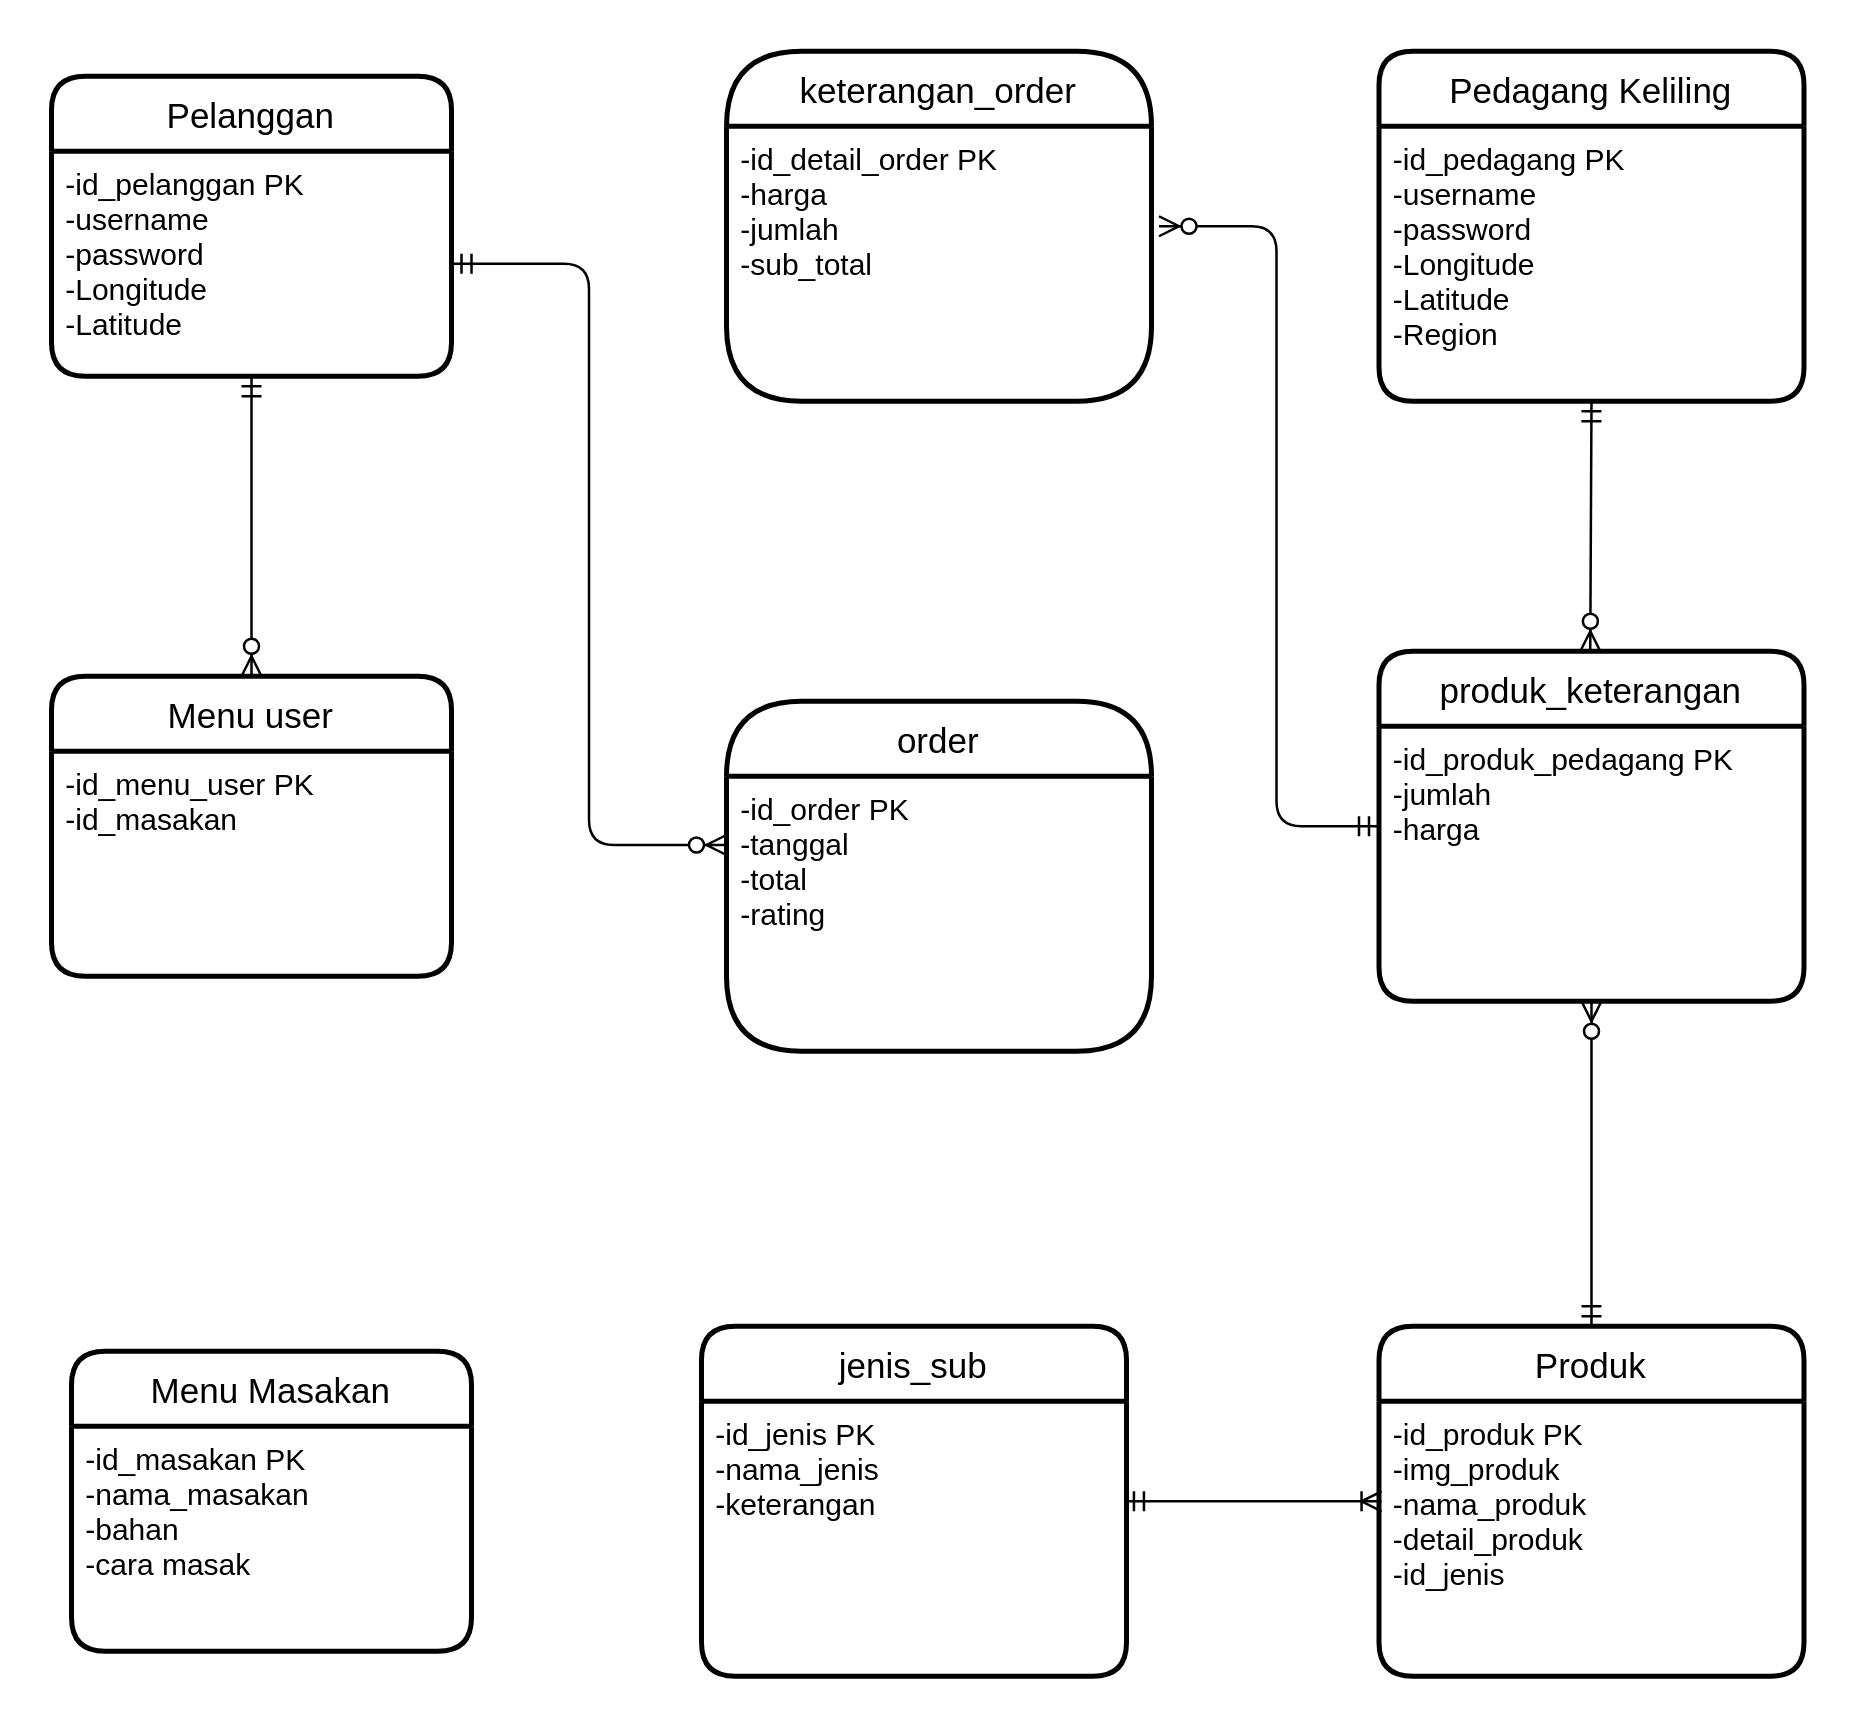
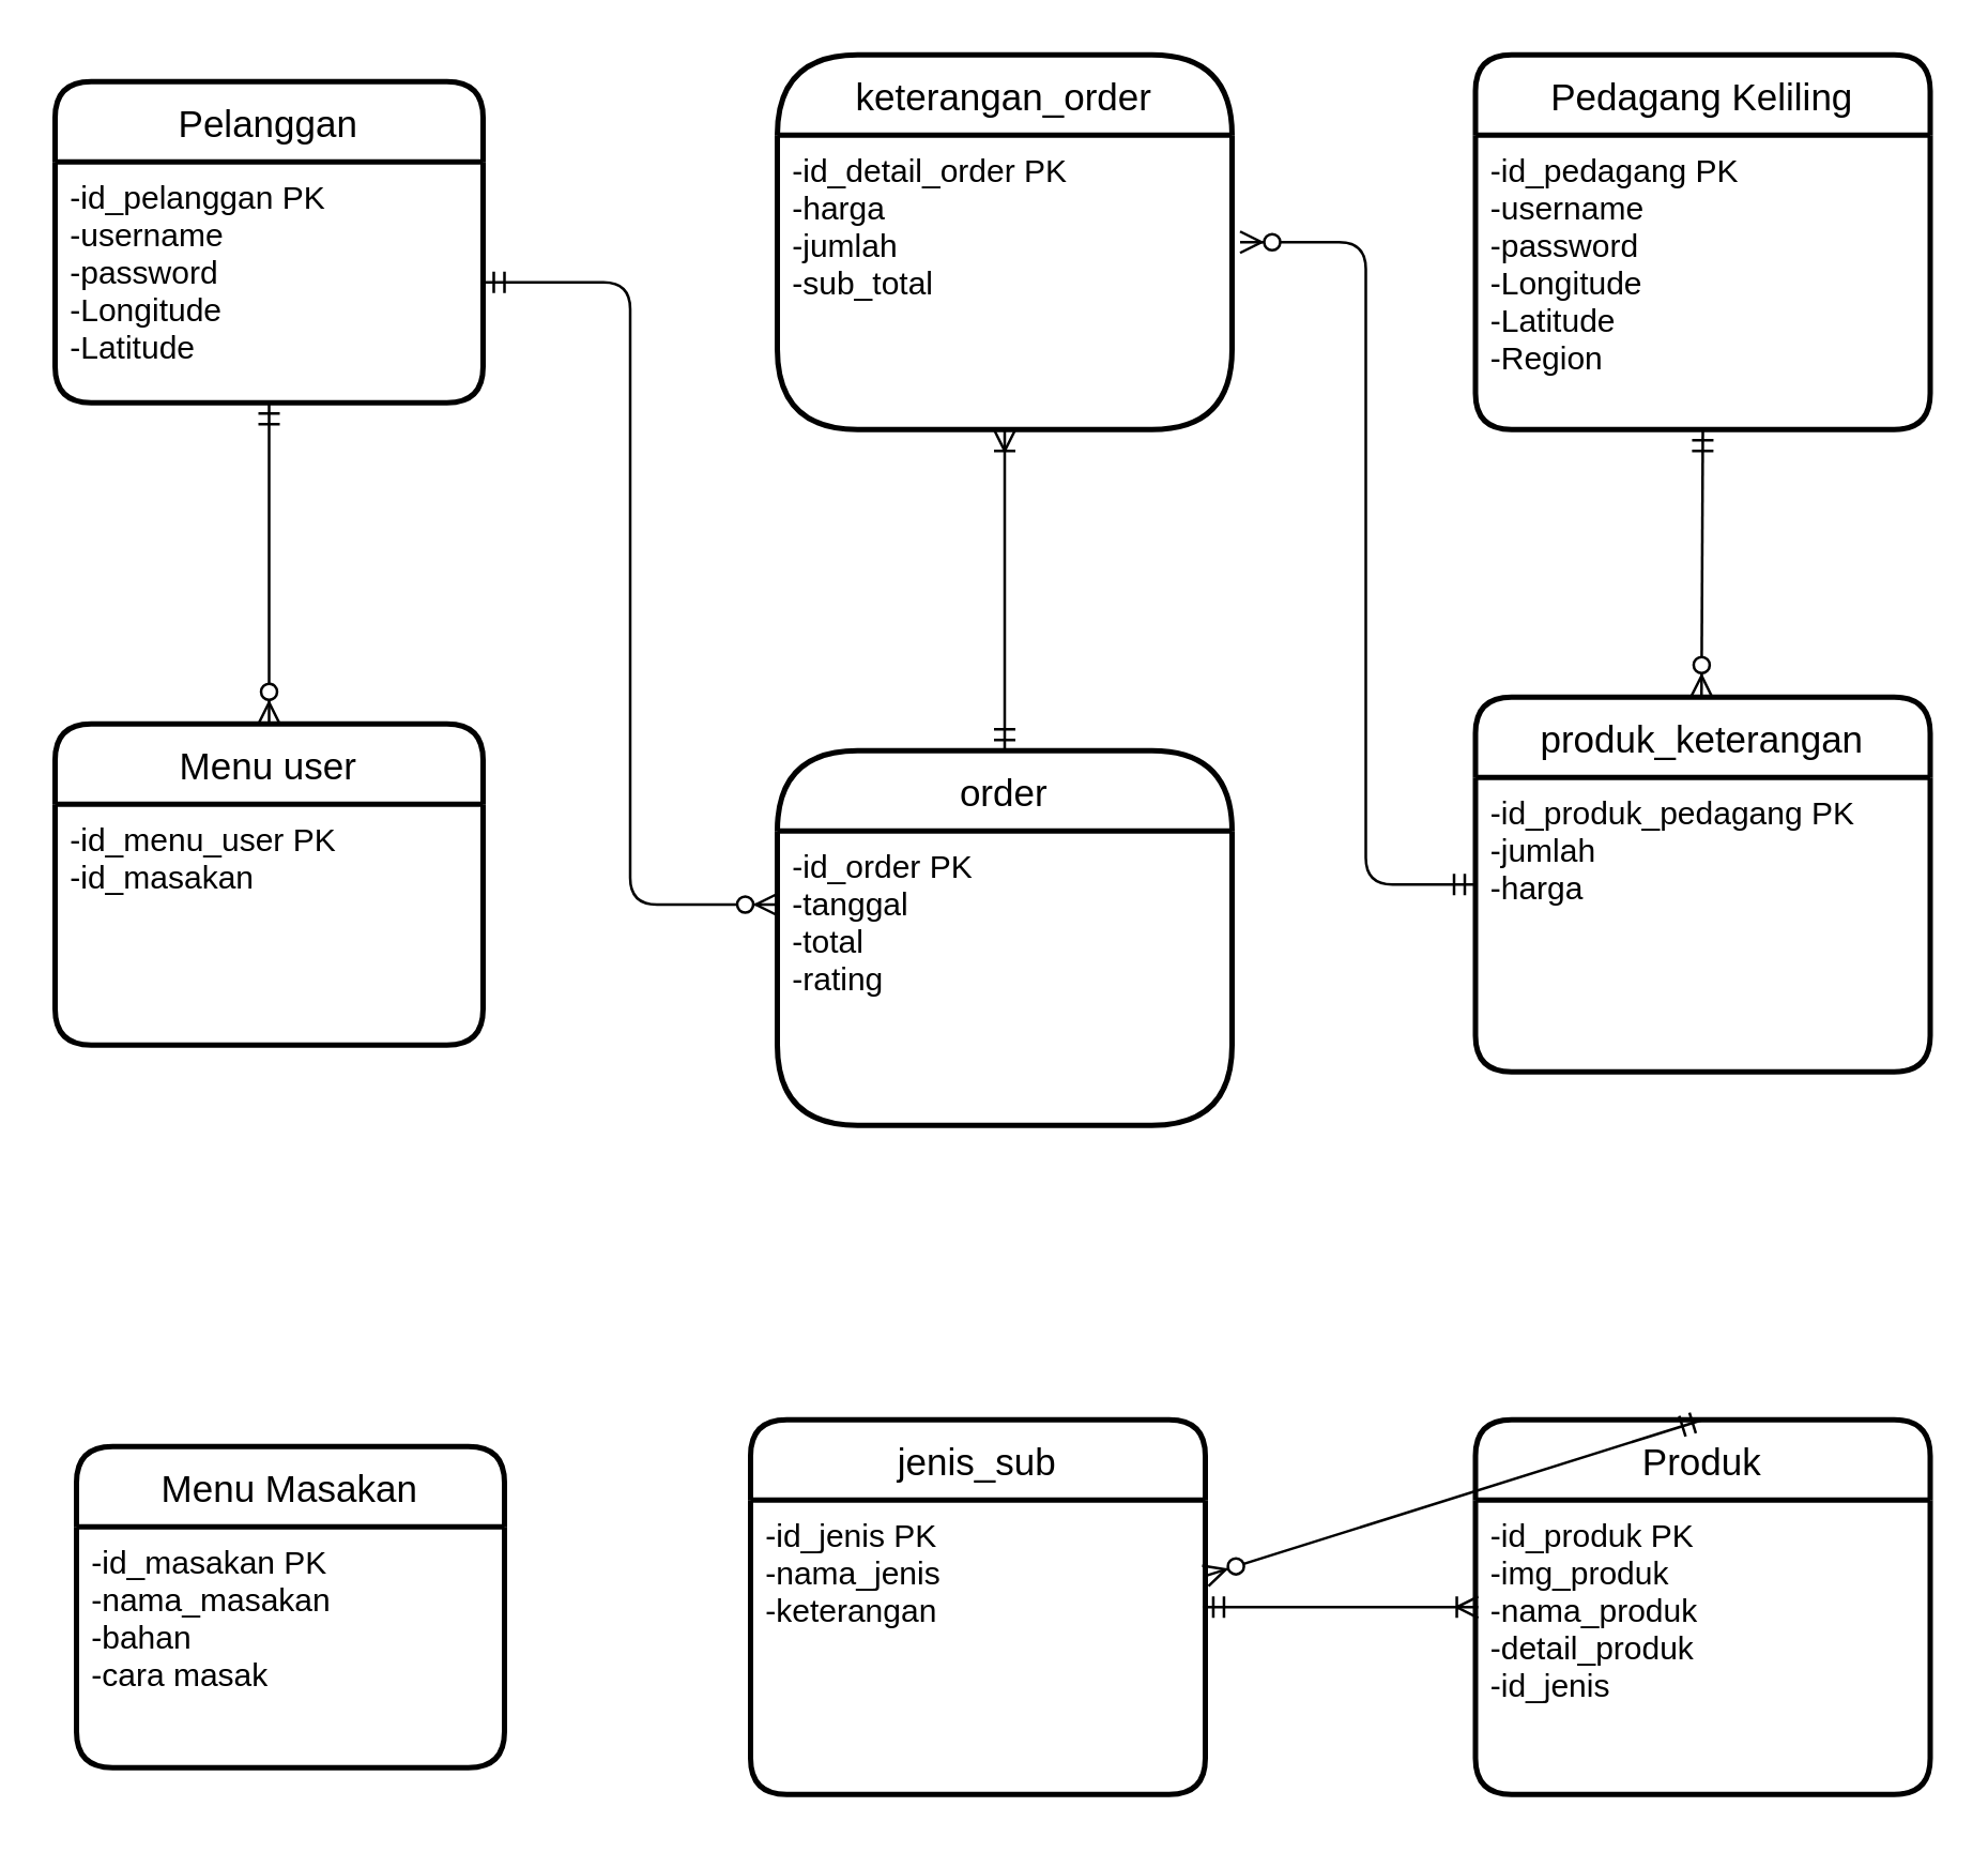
+ <mxCell id="24" value="" style="fontSize=12;html=1;endArrow=ERoneToMany;startArrow=ERmandOne;exitX=0.5;exitY=0;exitDx=0;exitDy=0;" parent="1" source="9" target="13" edge="1"><mxGeometry width="100" height="100" relative="1" as="geometry"><mxPoint x="384.5" y="390" as="sourcePoint" /><mxPoint x="375" y="160" as="targetPoint" /></mxGeometry></mxCell>
- <mxCell id="22" value="" style="fontSize=12;html=1;endArrow=ERzeroToMany;startArrow=ERmandOne;entryX=0.5;entryY=1;entryDx=0;entryDy=0;exitX=0.5;exitY=0;exitDx=0;exitDy=0;endFill=1;" parent="1" source="20" target="7" edge="1"><mxGeometry width="100" height="100" relative="1" as="geometry"><mxPoint x="625" y="537" as="sourcePoint" /><mxPoint x="686" y="405" as="targetPoint" /></mxGeometry></mxCell>
+ <mxCell id="22" value="" style="fontSize=12;html=1;endArrow=ERzeroToMany;startArrow=ERmandOne;exitX=0.5;exitY=0;exitDx=0;exitDy=0;endFill=1;" parent="1" source="20" target="28" edge="1"><mxGeometry width="100" height="100" relative="1" as="geometry"><mxPoint x="625" y="537" as="sourcePoint" /><mxPoint x="686" y="405" as="targetPoint" /></mxGeometry></mxCell>
